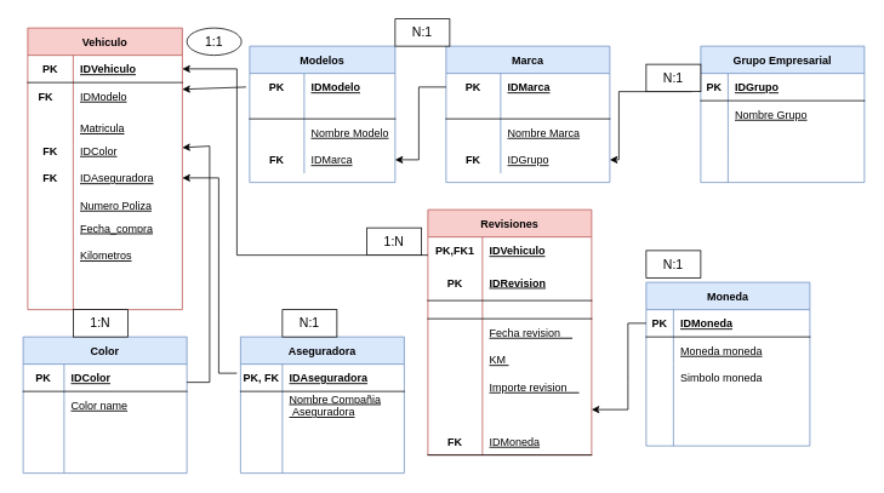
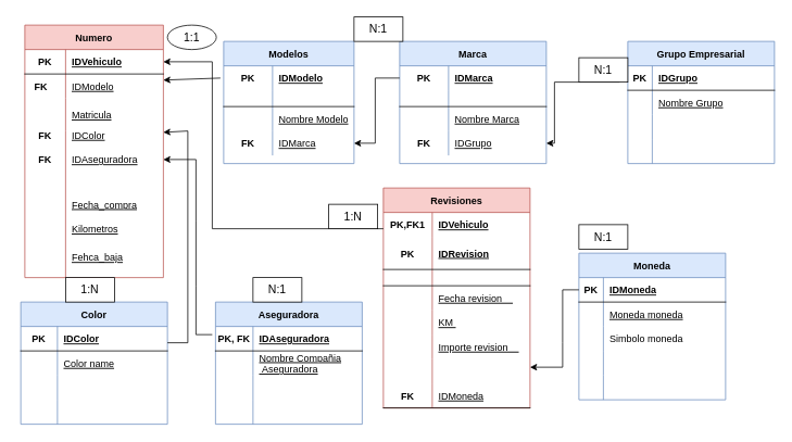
- <mxCell id="2" value="Vehiculo" style="shape=table;startSize=30;container=1;collapsible=1;childLayout=tableLayout;fixedRows=1;rowLines=0;fontStyle=1;align=center;resizeLast=1;fillColor=#f8cecc;strokeColor=#b85450;" parent="1" vertex="1"><mxGeometry x="30" y="30" width="170" height="310" as="geometry" /></mxCell>
+ <mxCell id="2" value="Numero" style="shape=table;startSize=30;container=1;collapsible=1;childLayout=tableLayout;fixedRows=1;rowLines=0;fontStyle=1;align=center;resizeLast=1;fillColor=#f8cecc;strokeColor=#b85450;" parent="1" vertex="1"><mxGeometry x="30" y="30" width="170" height="310" as="geometry" /></mxCell>
- <mxCell id="142" value="Numero Poliza" style="shape=partialRectangle;connectable=1;fillColor=none;top=0;left=0;bottom=0;right=0;align=left;spacingLeft=6;overflow=hidden;fontColor=none;movable=1;resizable=1;rotatable=1;deletable=1;editable=1;fontStyle=4" vertex="1" parent="1"><mxGeometry x="80" y="210" width="120" height="30" as="geometry"><mxRectangle width="150" height="30" as="alternateBounds" /></mxGeometry></mxCell>
+ <mxCell id="143" value="Fehca_baja" style="shape=partialRectangle;connectable=1;fillColor=none;top=0;left=0;bottom=0;right=0;align=left;spacingLeft=6;overflow=hidden;fontColor=none;movable=1;resizable=1;rotatable=1;deletable=1;editable=1;fontStyle=4" vertex="1" parent="1"><mxGeometry x="80" y="300" width="120" height="30" as="geometry"><mxRectangle width="150" height="30" as="alternateBounds" /></mxGeometry></mxCell>
